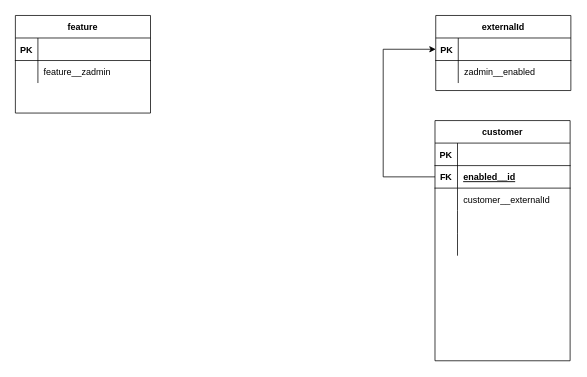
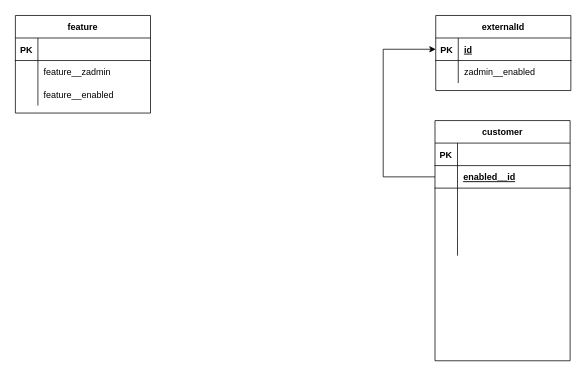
+ <mxCell id="14" value="id" style="shape=partialRectangle;connectable=0;fillColor=none;top=0;left=0;bottom=0;right=0;align=left;spacingLeft=6;fontStyle=5;overflow=hidden;" vertex="1" parent="12"><mxGeometry x="30" width="150" height="30" as="geometry" /></mxCell>
+ <mxCell id="10" value="feature__enabled" style="shape=partialRectangle;connectable=0;fillColor=none;top=0;left=0;bottom=0;right=0;align=left;spacingLeft=6;overflow=hidden;" vertex="1" parent="8"><mxGeometry x="30" width="150" height="30" as="geometry" /></mxCell>
- <mxCell id="22" value="FK" style="shape=partialRectangle;connectable=0;fillColor=none;top=0;left=0;bottom=0;right=0;fontStyle=1;overflow=hidden;" vertex="1" parent="21"><mxGeometry width="30" height="30" as="geometry" /></mxCell>
- <mxCell id="26" value="customer__externalId" style="shape=partialRectangle;connectable=0;fillColor=none;top=0;left=0;bottom=0;right=0;align=left;spacingLeft=6;overflow=hidden;" vertex="1" parent="24"><mxGeometry x="30" width="150" height="30" as="geometry" /></mxCell>
